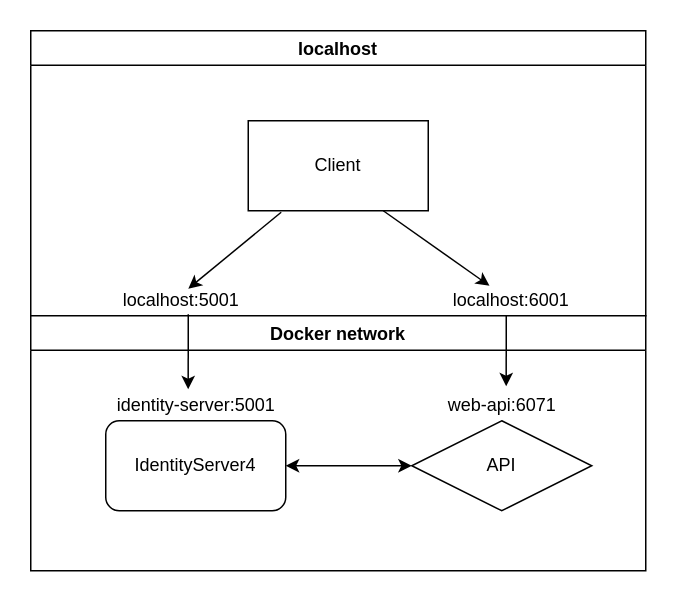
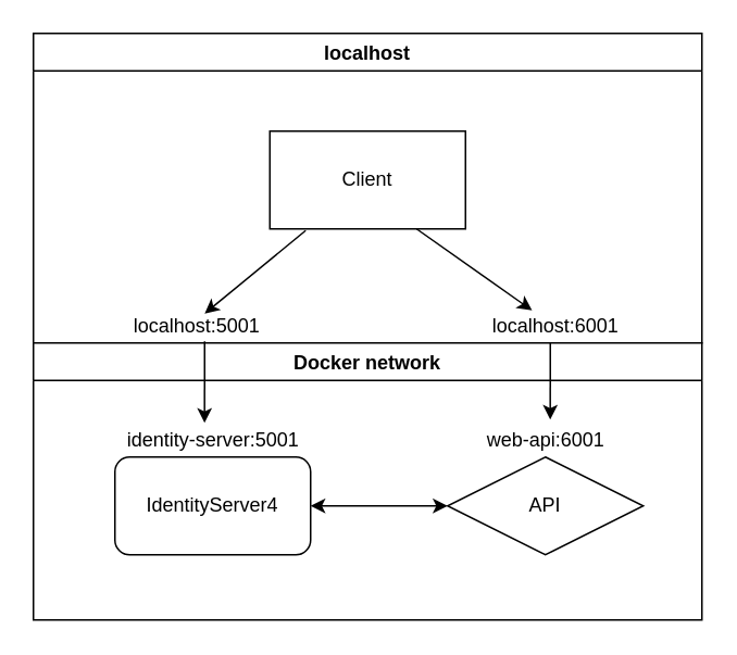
- <mxCell id="7" value="&lt;div&gt;web-api:6071&lt;/div&gt;" style="text;html=1;align=center;verticalAlign=middle;resizable=0;points=[];autosize=1;" vertex="1" parent="4"><mxGeometry x="269" y="50" width="90" height="20" as="geometry" /></mxCell>
+ <mxCell id="7" value="&lt;div&gt;web-api:6001&lt;/div&gt;" style="text;html=1;align=center;verticalAlign=middle;resizable=0;points=[];autosize=1;" vertex="1" parent="4"><mxGeometry x="269" y="50" width="90" height="20" as="geometry" /></mxCell>
